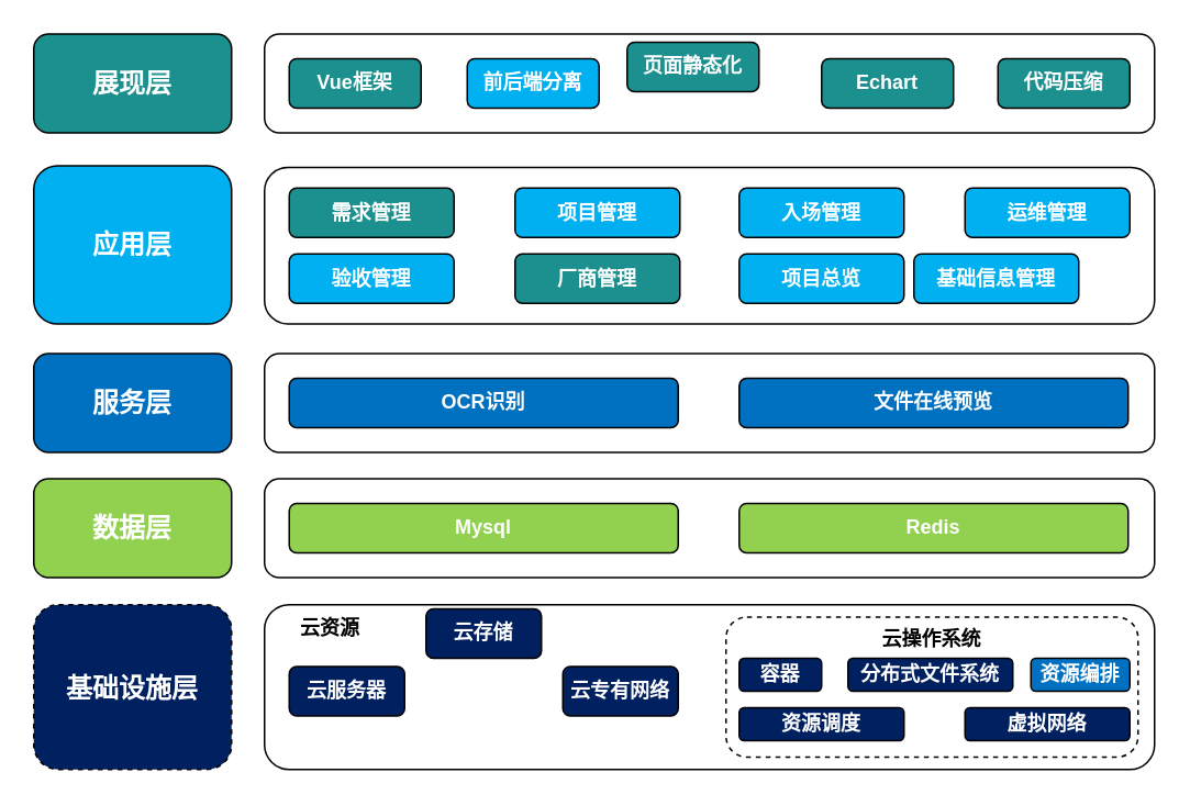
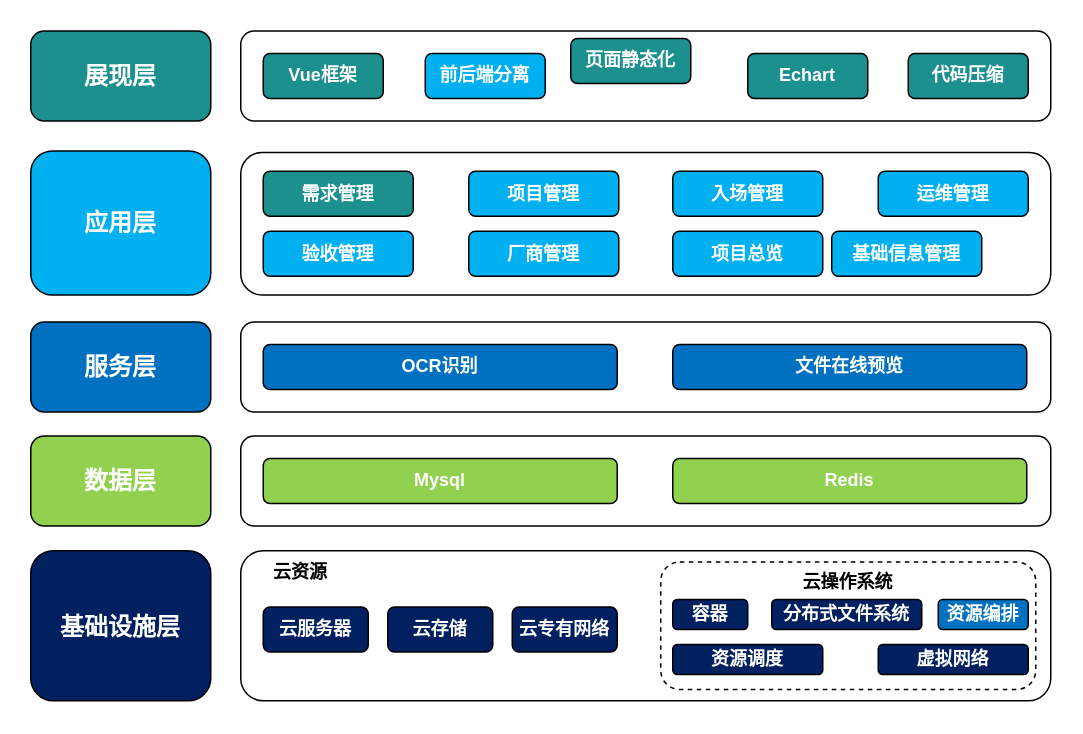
- <mxCell id="35" value="厂商管理" style="rounded=1;whiteSpace=wrap;html=1;fillColor=#1b908f;fontColor=#FFFFFF;fontStyle=1;" parent="1" vertex="1"><mxGeometry x="312" y="153.5" width="100" height="30" as="geometry" /></mxCell>
+ <mxCell id="35" value="厂商管理" style="rounded=1;whiteSpace=wrap;html=1;fillColor=#00B0F1;fontColor=#FFFFFF;fontStyle=1" parent="1" vertex="1"><mxGeometry x="312" y="153.5" width="100" height="30" as="geometry" /></mxCell>
- <mxCell id="21" value="云存储" style="rounded=1;whiteSpace=wrap;html=1;fillColor=#002060;fontColor=#FFFFFF;fontStyle=1;flipH=0;flipV=1;" parent="1" vertex="1"><mxGeometry x="258" y="369" width="70" height="30" as="geometry" /></mxCell>
+ <mxCell id="21" value="云存储" style="rounded=1;whiteSpace=wrap;html=1;fillColor=#002060;fontColor=#FFFFFF;fontStyle=1;flipH=0;flipV=1;" parent="1" vertex="1"><mxGeometry x="258" y="404" width="70" height="30" as="geometry" /></mxCell>
- <mxCell id="2" value="基础设施层" style="rounded=1;whiteSpace=wrap;html=1;fillColor=#002060;fontColor=#FFFFFF;fontSize=16;fontStyle=1;dashed=1;" parent="1" vertex="1"><mxGeometry x="20" y="366.5" width="120" height="100" as="geometry" /></mxCell>
+ <mxCell id="2" value="基础设施层" style="rounded=1;whiteSpace=wrap;html=1;fillColor=#002060;fontColor=#FFFFFF;fontSize=16;fontStyle=1" parent="1" vertex="1"><mxGeometry x="20" y="366.5" width="120" height="100" as="geometry" /></mxCell>
